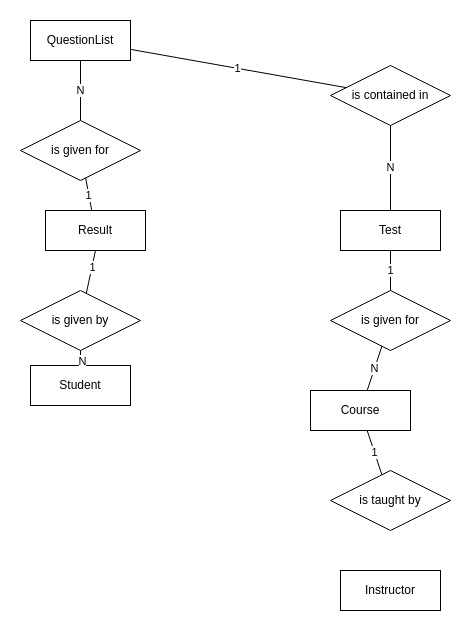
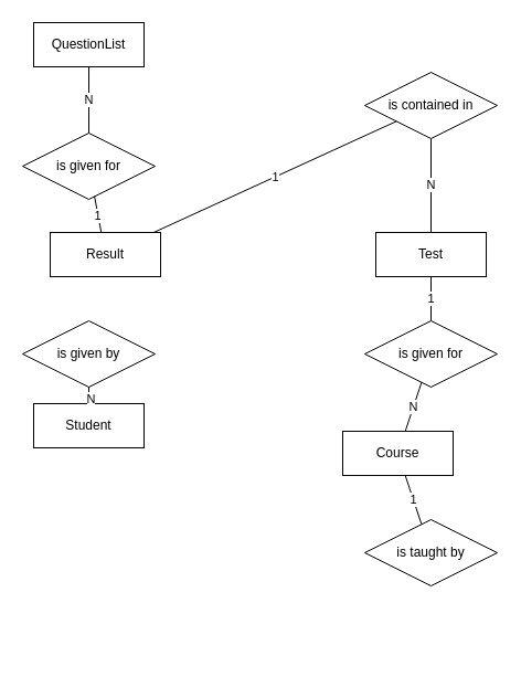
- <mxCell id="17" value="1" style="endArrow=none;html=1;rounded=0;" parent="1" source="13" target="5" edge="1"><mxGeometry relative="1" as="geometry"><mxPoint x="280" y="470" as="sourcePoint" /><mxPoint x="440" y="470" as="targetPoint" /></mxGeometry></mxCell>
+ <mxCell id="17" value="1" style="endArrow=none;html=1;rounded=0;" parent="1" source="13" target="2" edge="1"><mxGeometry relative="1" as="geometry"><mxPoint x="280" y="470" as="sourcePoint" /><mxPoint x="440" y="470" as="targetPoint" /></mxGeometry></mxCell>
- <mxCell id="21" value="" style="endArrow=none;html=1;rounded=0;exitX=0.5;exitY=1;exitDx=0;exitDy=0;" parent="1" source="2" target="10" edge="1"><mxGeometry relative="1" as="geometry"><mxPoint x="280" y="650" as="sourcePoint" /><mxPoint x="440" y="650" as="targetPoint" /></mxGeometry></mxCell>
- <mxCell id="22" value="1" style="edgeLabel;html=1;align=center;verticalAlign=middle;resizable=0;points=[];" parent="21" vertex="1" connectable="0"><mxGeometry x="-0.233" relative="1" as="geometry"><mxPoint as="offset" /></mxGeometry></mxCell>
- <mxCell id="6" value="Instructor" style="whiteSpace=wrap;html=1;align=center;" parent="1" vertex="1"><mxGeometry x="340" y="570" width="100" height="40" as="geometry" /></mxCell>
